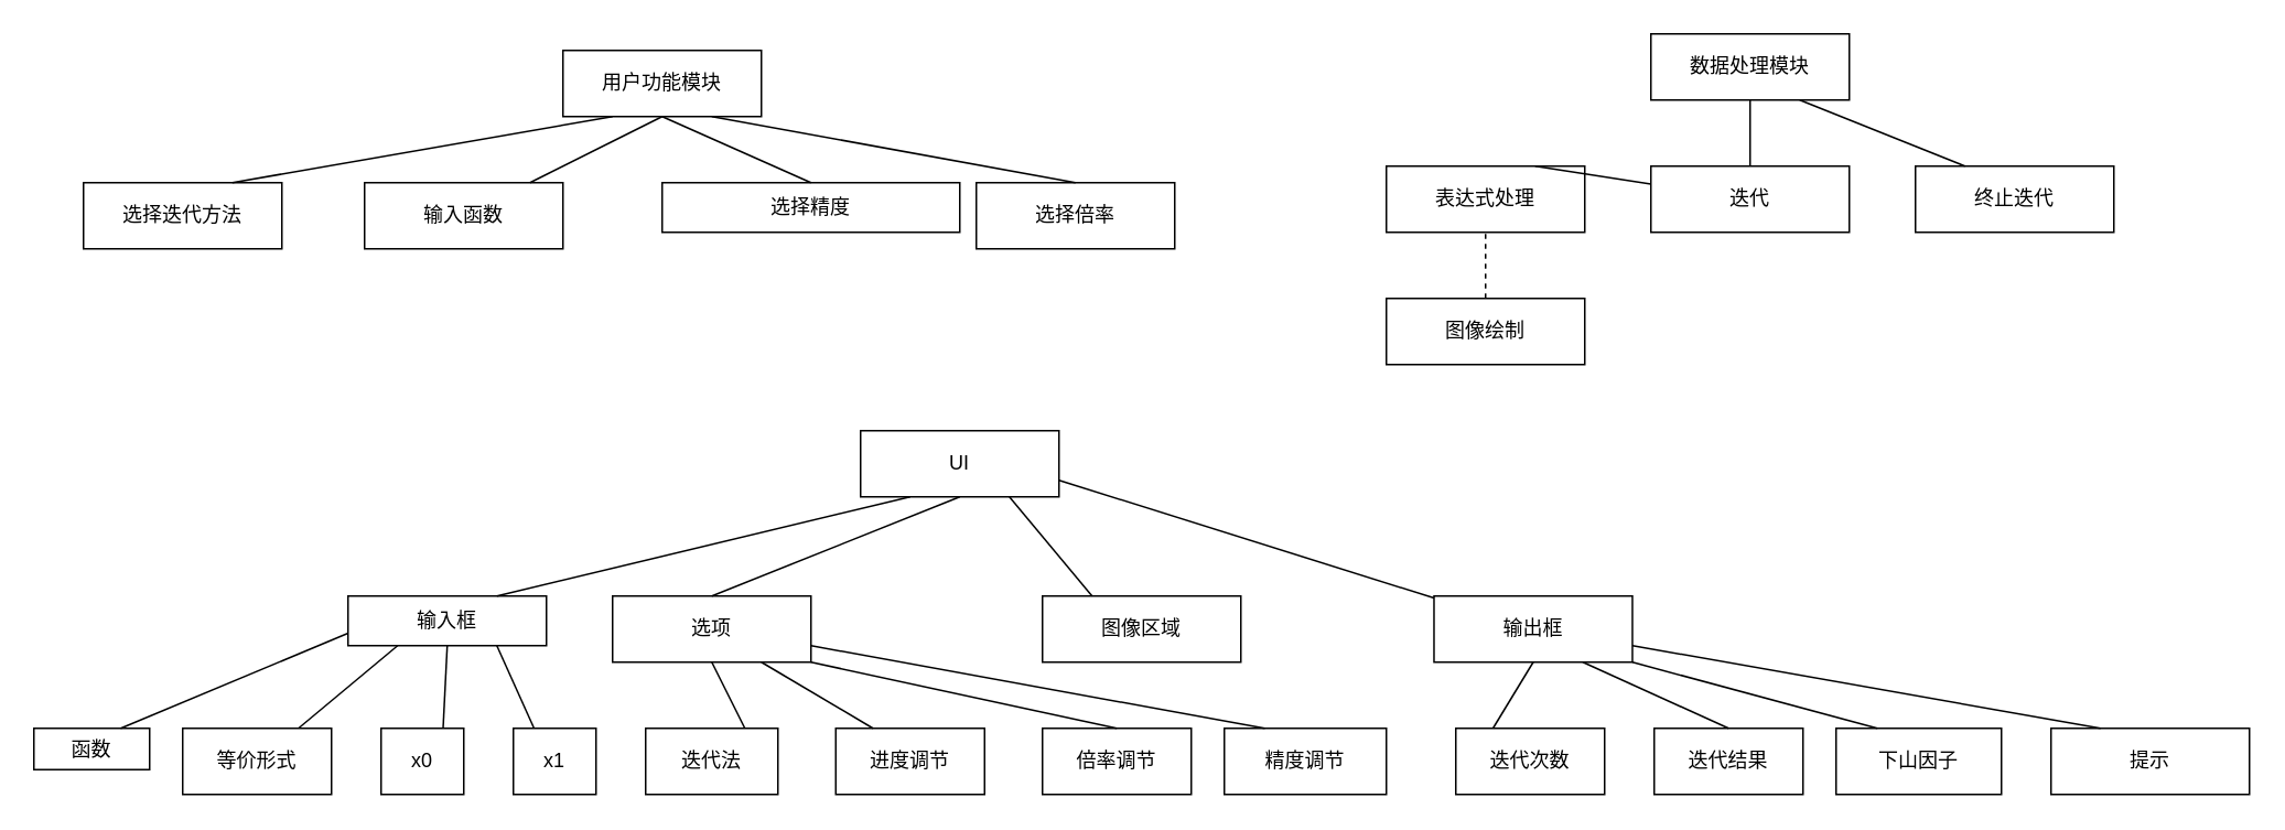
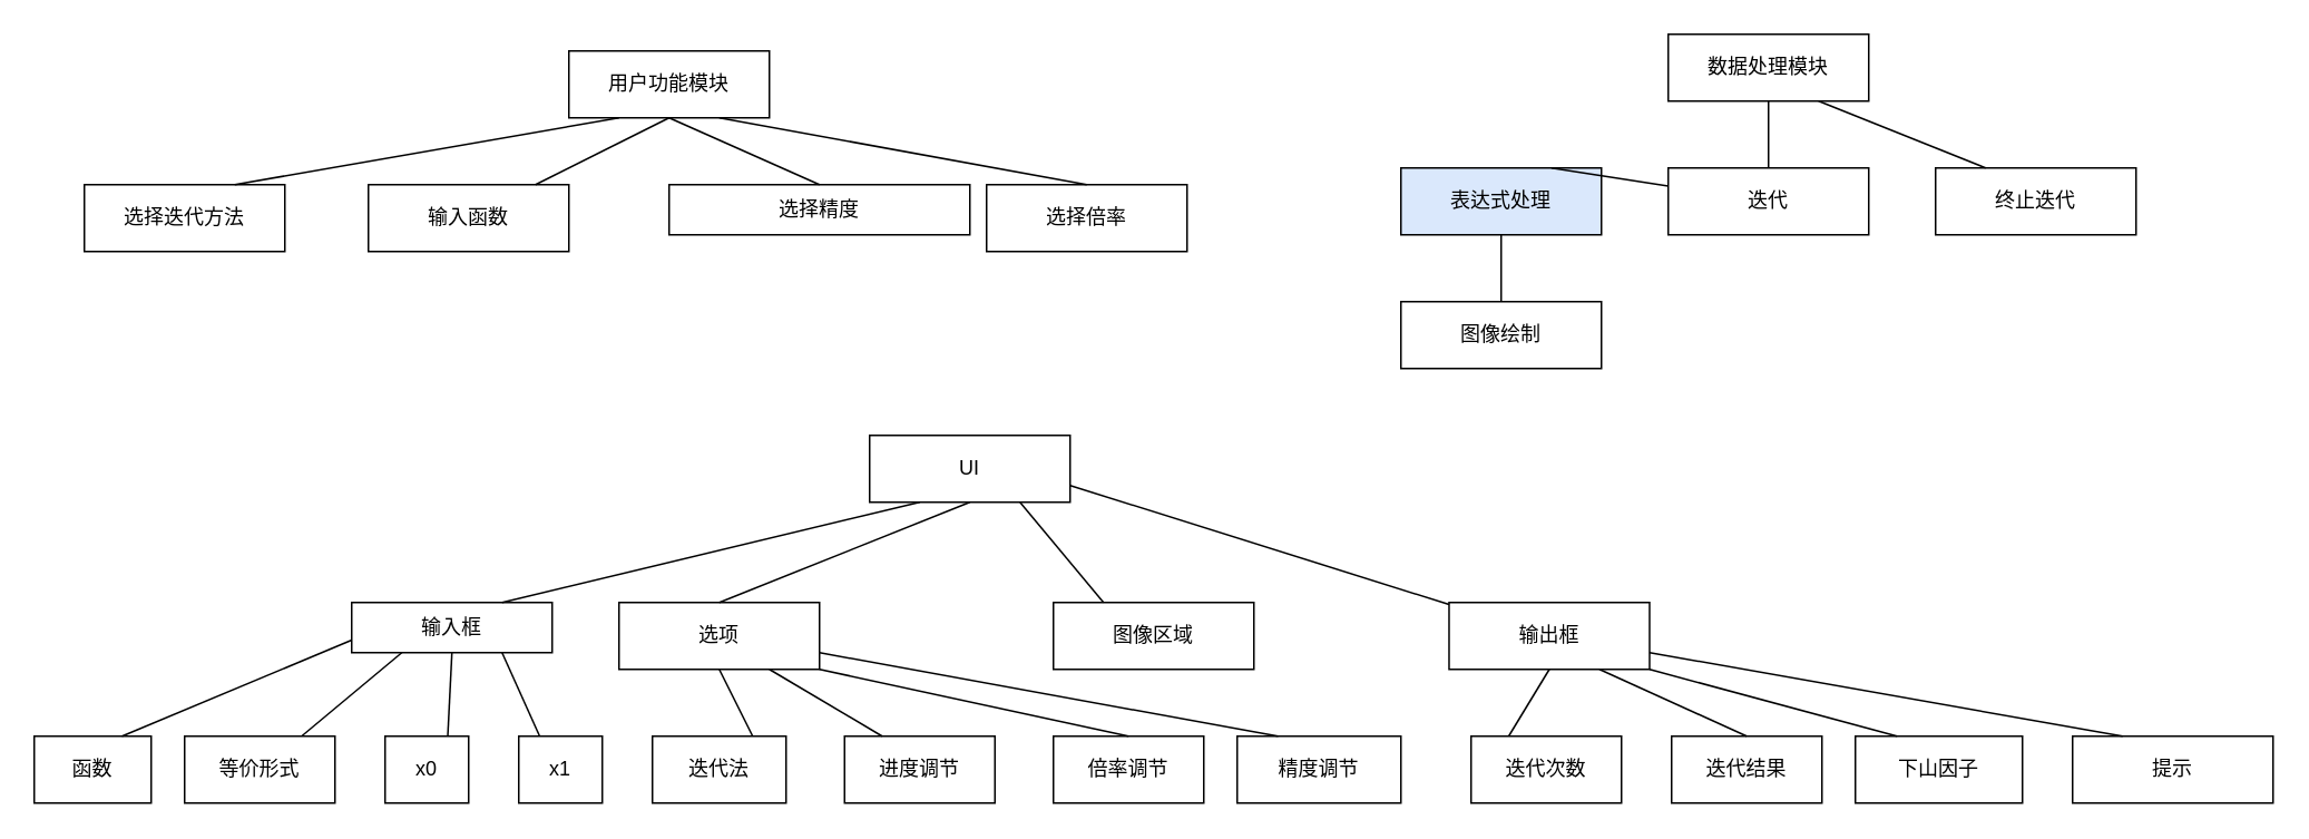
- <mxCell id="8" value="表达式处理" style="rounded=0;whiteSpace=wrap;html=1;" parent="1" vertex="1"><mxGeometry x="838" y="100" width="120" height="40" as="geometry" /></mxCell>
+ <mxCell id="8" value="表达式处理" style="rounded=0;whiteSpace=wrap;html=1;fillColor=#dae8fc;" parent="1" vertex="1"><mxGeometry x="838" y="100" width="120" height="40" as="geometry" /></mxCell>
- <mxCell id="15" value="" style="endArrow=none;html=1;entryX=0.5;entryY=1;entryDx=0;entryDy=0;dashed=1;" parent="1" source="9" target="8" edge="1"><mxGeometry width="50" height="50" relative="1" as="geometry"><mxPoint x="838" y="290" as="sourcePoint" /><mxPoint x="888" y="240" as="targetPoint" /></mxGeometry></mxCell>
+ <mxCell id="15" value="" style="endArrow=none;html=1;entryX=0.5;entryY=1;entryDx=0;entryDy=0;" parent="1" source="9" target="8" edge="1"><mxGeometry width="50" height="50" relative="1" as="geometry"><mxPoint x="838" y="290" as="sourcePoint" /><mxPoint x="888" y="240" as="targetPoint" /></mxGeometry></mxCell>
- <mxCell id="24" value="函数" style="rounded=0;whiteSpace=wrap;html=1;" parent="1" vertex="1"><mxGeometry x="20" y="440" width="70" height="25" as="geometry" /></mxCell>
+ <mxCell id="24" value="函数" style="rounded=0;whiteSpace=wrap;html=1;" parent="1" vertex="1"><mxGeometry x="20" y="440" width="70" height="40" as="geometry" /></mxCell>
